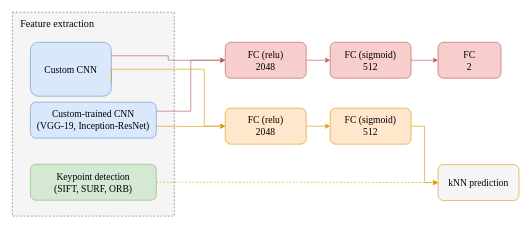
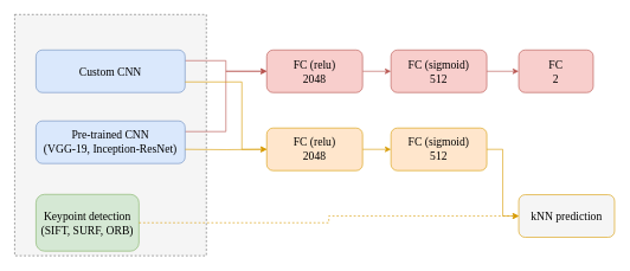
- <mxCell id="8" value="Feature extraction" style="text;html=1;strokeColor=none;fillColor=none;align=center;verticalAlign=middle;whiteSpace=wrap;rounded=0;dashed=1;fontSize=17;fontFamily=Times New Roman;" vertex="1" parent="1"><mxGeometry x="20" y="30" width="150" height="20" as="geometry" /></mxCell>
- <mxCell id="4" value="&lt;font style=&quot;font-size: 16px&quot; face=&quot;Times New Roman&quot;&gt;Custom CNN&lt;/font&gt;" style="rounded=1;whiteSpace=wrap;html=1;fillColor=#dae8fc;strokeColor=#6c8ebf;" vertex="1" parent="1"><mxGeometry x="50" y="70" width="135" height="90" as="geometry" /></mxCell>
+ <mxCell id="4" value="&lt;font style=&quot;font-size: 16px&quot; face=&quot;Times New Roman&quot;&gt;Custom CNN&lt;/font&gt;" style="rounded=1;whiteSpace=wrap;html=1;fillColor=#dae8fc;strokeColor=#6c8ebf;" vertex="1" parent="1"><mxGeometry x="50" y="70" width="210" height="60" as="geometry" /></mxCell>
- <mxCell id="6" value="&lt;font style=&quot;font-size: 16px&quot; face=&quot;Times New Roman&quot;&gt;Custom-trained CNN&lt;br&gt;(VGG-19, Inception-ResNet)&lt;br&gt;&lt;/font&gt;" style="rounded=1;whiteSpace=wrap;html=1;fillColor=#dae8fc;strokeColor=#6c8ebf;" vertex="1" parent="1"><mxGeometry x="50" y="170" width="210" height="60" as="geometry" /></mxCell>
+ <mxCell id="6" value="&lt;font style=&quot;font-size: 16px&quot; face=&quot;Times New Roman&quot;&gt;Pre-trained CNN&lt;br&gt;(VGG-19, Inception-ResNet)&lt;br&gt;&lt;/font&gt;" style="rounded=1;whiteSpace=wrap;html=1;fillColor=#dae8fc;strokeColor=#6c8ebf;" vertex="1" parent="1"><mxGeometry x="50" y="170" width="210" height="60" as="geometry" /></mxCell>
- <mxCell id="7" value="&lt;font style=&quot;font-size: 16px&quot; face=&quot;Times New Roman&quot;&gt;Keypoint detection&lt;br&gt;(SIFT, SURF, ORB)&lt;br&gt;&lt;/font&gt;" style="rounded=1;whiteSpace=wrap;html=1;fillColor=#d5e8d4;strokeColor=#82b366;" vertex="1" parent="1"><mxGeometry x="50" y="273.5" width="210" height="60" as="geometry" /></mxCell>
+ <mxCell id="7" value="&lt;font style=&quot;font-size: 16px&quot; face=&quot;Times New Roman&quot;&gt;Keypoint detection&lt;br&gt;(SIFT, SURF, ORB)&lt;br&gt;&lt;/font&gt;" style="rounded=1;whiteSpace=wrap;html=1;fillColor=#d5e8d4;strokeColor=#82b366;" vertex="1" parent="1"><mxGeometry x="50" y="273.5" width="145" height="80" as="geometry" /></mxCell>
